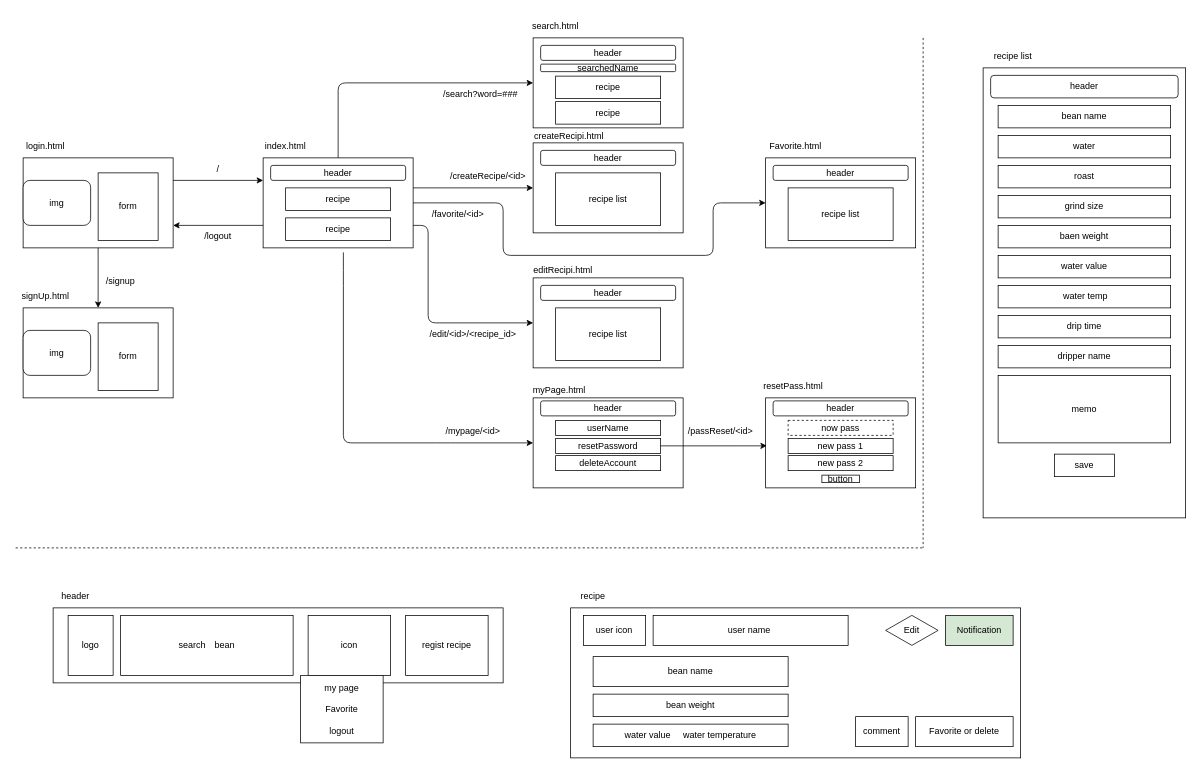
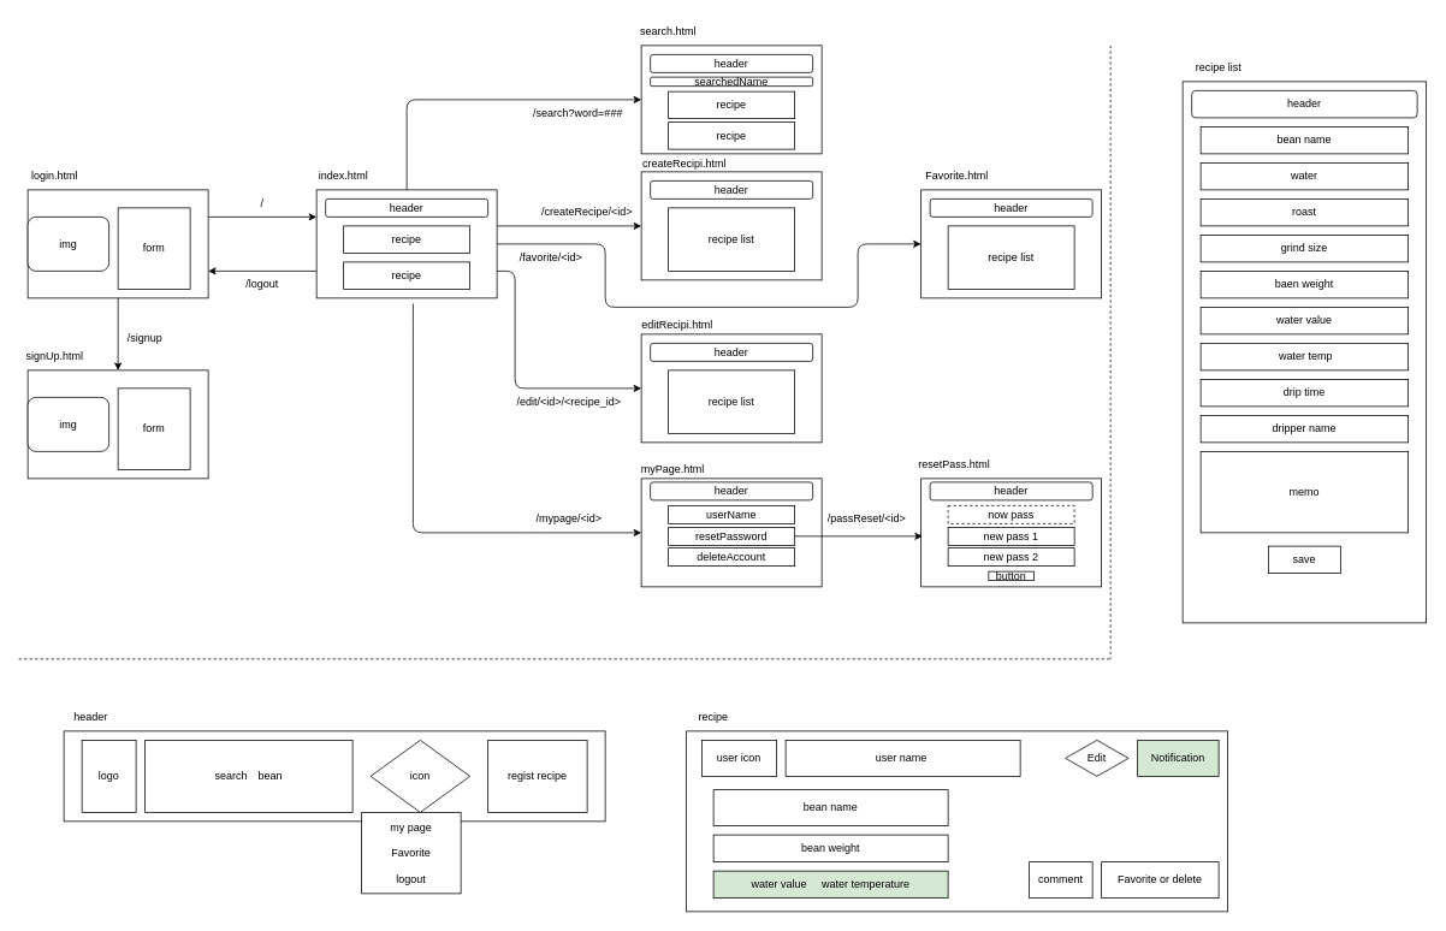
- <mxCell id="62" value="icon" style="rounded=0;whiteSpace=wrap;html=1;" parent="57" vertex="1"><mxGeometry x="340" y="40" width="110" height="80" as="geometry" /></mxCell>
+ <mxCell id="62" value="icon" style="rhombus;whiteSpace=wrap;html=1;" parent="57" vertex="1"><mxGeometry x="340" y="40" width="110" height="80" as="geometry" /></mxCell>
- <mxCell id="72" value="water value&amp;nbsp; &amp;nbsp; &amp;nbsp;water temperature" style="rounded=0;whiteSpace=wrap;html=1;" parent="65" vertex="1"><mxGeometry x="30" y="185" width="260" height="30" as="geometry" /></mxCell>
+ <mxCell id="72" value="water value&amp;nbsp; &amp;nbsp; &amp;nbsp;water temperature" style="rounded=0;whiteSpace=wrap;html=1;fillColor=#d5e8d4;" parent="65" vertex="1"><mxGeometry x="30" y="185" width="260" height="30" as="geometry" /></mxCell>
